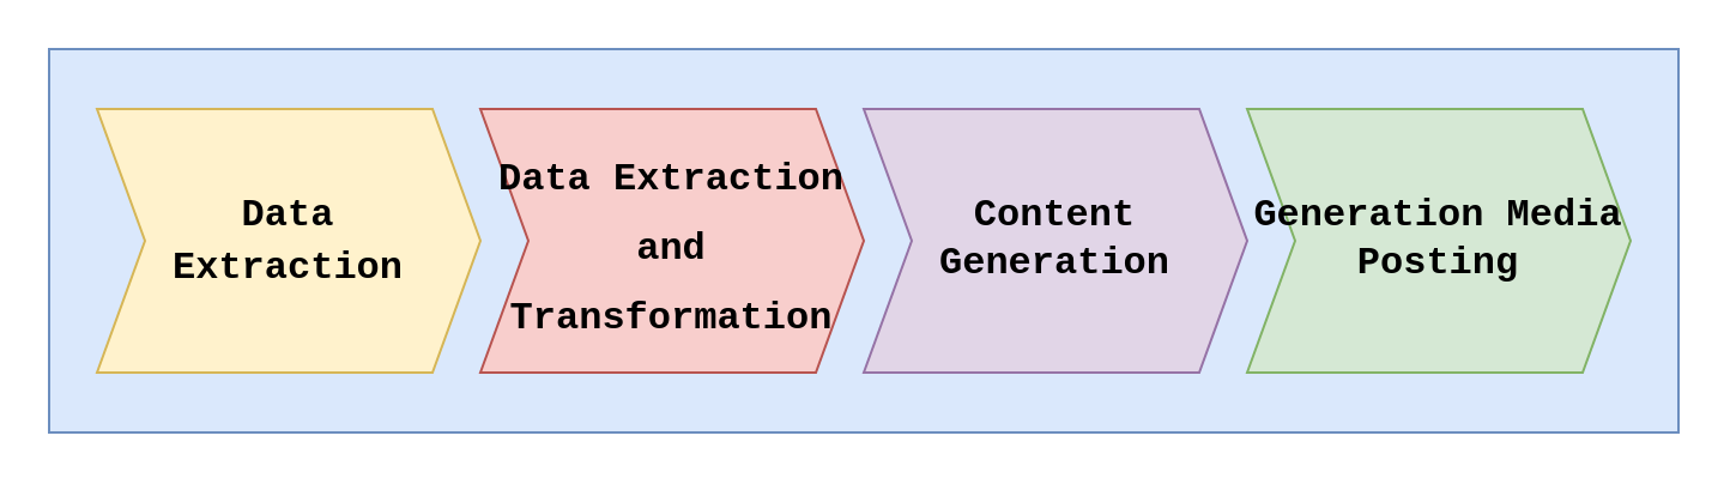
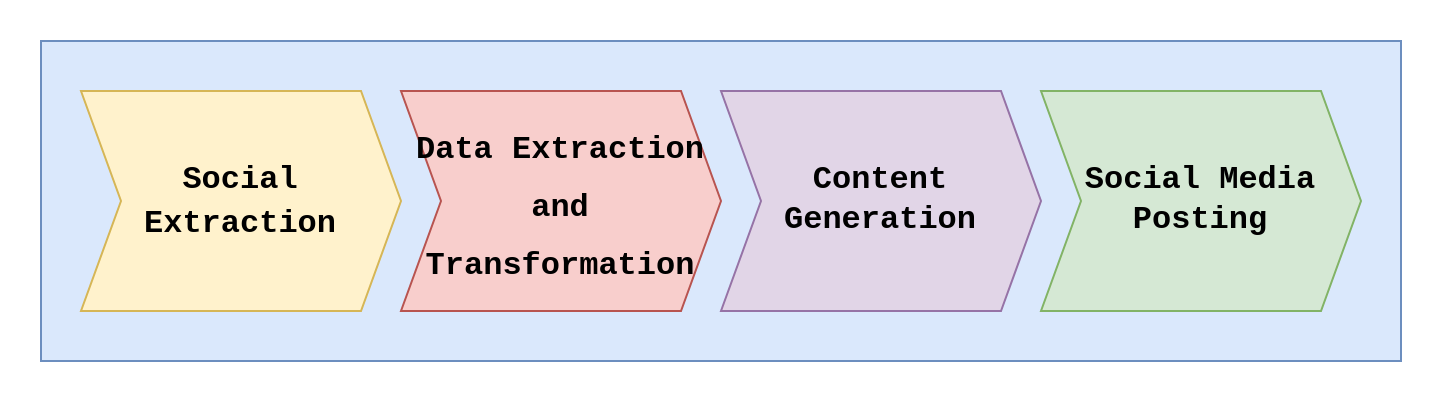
- <mxCell id="3" value="&lt;h1 style=&quot;font-size: 16px;&quot;&gt;&lt;font face=&quot;Courier New&quot; style=&quot;font-size: 16px;&quot;&gt;&lt;b style=&quot;&quot;&gt;Data&lt;br&gt;&lt;/b&gt;&lt;b style=&quot;&quot;&gt;Extraction&lt;/b&gt;&lt;/font&gt;&lt;/h1&gt;" style="shape=step;perimeter=stepPerimeter;whiteSpace=wrap;html=1;fixedSize=1;fillColor=#fff2cc;strokeColor=#d6b656;" vertex="1" parent="1"><mxGeometry x="40" y="45" width="160" height="110" as="geometry" /></mxCell>
+ <mxCell id="3" value="&lt;h1 style=&quot;font-size: 16px;&quot;&gt;&lt;font face=&quot;Courier New&quot; style=&quot;font-size: 16px;&quot;&gt;&lt;b style=&quot;&quot;&gt;Social&lt;br&gt;&lt;/b&gt;&lt;b style=&quot;&quot;&gt;Extraction&lt;/b&gt;&lt;/font&gt;&lt;/h1&gt;" style="shape=step;perimeter=stepPerimeter;whiteSpace=wrap;html=1;fixedSize=1;fillColor=#fff2cc;strokeColor=#d6b656;" vertex="1" parent="1"><mxGeometry x="40" y="45" width="160" height="110" as="geometry" /></mxCell>
- <mxCell id="6" value="&lt;h3&gt;&lt;b style=&quot;&quot;&gt;&lt;font style=&quot;font-size: 16px;&quot; face=&quot;Courier New&quot;&gt;Generation Media Posting&lt;/font&gt;&lt;/b&gt;&lt;/h3&gt;" style="shape=step;perimeter=stepPerimeter;whiteSpace=wrap;html=1;fixedSize=1;fillColor=#d5e8d4;strokeColor=#82b366;" vertex="1" parent="1"><mxGeometry x="520" y="45" width="160" height="110" as="geometry" /></mxCell>
+ <mxCell id="6" value="&lt;h3&gt;&lt;b style=&quot;&quot;&gt;&lt;font style=&quot;font-size: 16px;&quot; face=&quot;Courier New&quot;&gt;Social Media Posting&lt;/font&gt;&lt;/b&gt;&lt;/h3&gt;" style="shape=step;perimeter=stepPerimeter;whiteSpace=wrap;html=1;fixedSize=1;fillColor=#d5e8d4;strokeColor=#82b366;" vertex="1" parent="1"><mxGeometry x="520" y="45" width="160" height="110" as="geometry" /></mxCell>
